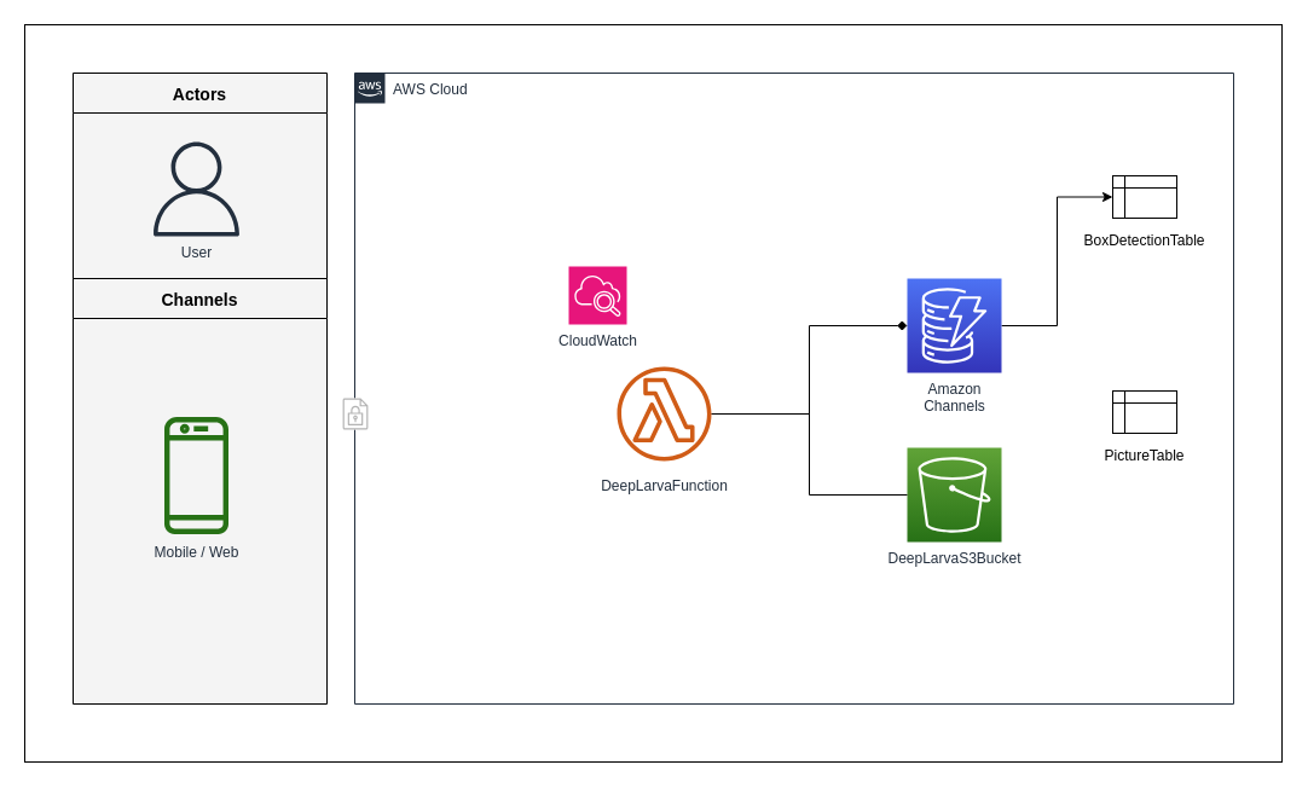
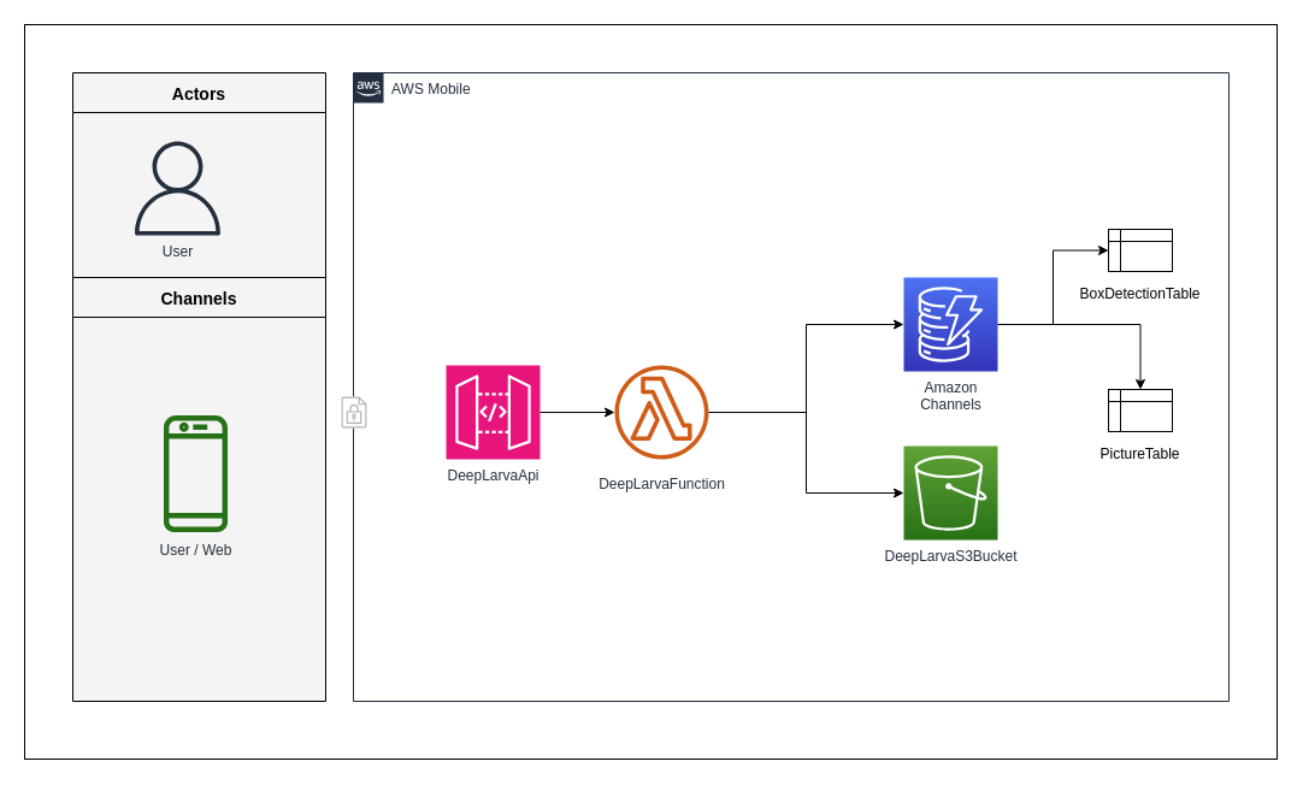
- <mxCell id="3" value="AWS Cloud" style="points=[[0,0],[0.25,0],[0.5,0],[0.75,0],[1,0],[1,0.25],[1,0.5],[1,0.75],[1,1],[0.75,1],[0.5,1],[0.25,1],[0,1],[0,0.75],[0,0.5],[0,0.25]];outlineConnect=0;gradientColor=none;html=1;whiteSpace=wrap;fontSize=12;fontStyle=0;shape=mxgraph.aws4.group;grIcon=mxgraph.aws4.group_aws_cloud_alt;strokeColor=#232F3E;fillColor=none;verticalAlign=top;align=left;spacingLeft=30;fontColor=#232F3E;dashed=0;labelBackgroundColor=none;container=1;pointerEvents=0;collapsible=0;recursiveResize=0;" vertex="1" parent="1"><mxGeometry x="293" y="60" width="727" height="522" as="geometry" /></mxCell>
+ <mxCell id="3" value="AWS Mobile" style="points=[[0,0],[0.25,0],[0.5,0],[0.75,0],[1,0],[1,0.25],[1,0.5],[1,0.75],[1,1],[0.75,1],[0.5,1],[0.25,1],[0,1],[0,0.75],[0,0.5],[0,0.25]];outlineConnect=0;gradientColor=none;html=1;whiteSpace=wrap;fontSize=12;fontStyle=0;shape=mxgraph.aws4.group;grIcon=mxgraph.aws4.group_aws_cloud_alt;strokeColor=#232F3E;fillColor=none;verticalAlign=top;align=left;spacingLeft=30;fontColor=#232F3E;dashed=0;labelBackgroundColor=none;container=1;pointerEvents=0;collapsible=0;recursiveResize=0;" vertex="1" parent="1"><mxGeometry x="293" y="60" width="727" height="522" as="geometry" /></mxCell>
- <mxCell id="17" value="User" style="outlineConnect=0;fontColor=#232F3E;gradientColor=none;fillColor=#232F3E;strokeColor=none;dashed=0;verticalLabelPosition=bottom;verticalAlign=top;align=center;html=1;fontSize=12;fontStyle=0;aspect=fixed;pointerEvents=1;shape=mxgraph.aws4.user;labelBackgroundColor=none;" vertex="1" parent="16"><mxGeometry x="63" y="57" width="78" height="78" as="geometry" /></mxCell>
+ <mxCell id="17" value="User" style="outlineConnect=0;fontColor=#232F3E;gradientColor=none;fillColor=#232F3E;strokeColor=none;dashed=0;verticalLabelPosition=bottom;verticalAlign=top;align=center;html=1;fontSize=12;fontStyle=0;aspect=fixed;pointerEvents=1;shape=mxgraph.aws4.user;labelBackgroundColor=none;" vertex="1" parent="16"><mxGeometry x="48" y="57" width="78" height="78" as="geometry" /></mxCell>
- <mxCell id="8" value="&lt;div&gt;&lt;br&gt;&lt;/div&gt;&lt;div&gt;&lt;br&gt;&lt;/div&gt;&lt;div&gt;&lt;br&gt;&lt;/div&gt;&lt;div&gt;&lt;br&gt;&lt;/div&gt;&lt;div&gt;&lt;br&gt;&lt;/div&gt;&lt;div&gt;BoxDetectionTable&lt;br&gt;&lt;/div&gt;" style="shape=internalStorage;whiteSpace=wrap;html=1;backgroundOutline=1;dx=10;dy=10;" vertex="1" parent="3"><mxGeometry x="627" y="85" width="53" height="35" as="geometry" /></mxCell>
+ <mxCell id="8" value="&lt;div&gt;&lt;br&gt;&lt;/div&gt;&lt;div&gt;&lt;br&gt;&lt;/div&gt;&lt;div&gt;&lt;br&gt;&lt;/div&gt;&lt;div&gt;&lt;br&gt;&lt;/div&gt;&lt;div&gt;&lt;br&gt;&lt;/div&gt;&lt;div&gt;BoxDetectionTable&lt;br&gt;&lt;/div&gt;" style="shape=internalStorage;whiteSpace=wrap;html=1;backgroundOutline=1;dx=10;dy=10;" vertex="1" parent="3"><mxGeometry x="627" y="130" width="53" height="35" as="geometry" /></mxCell>
- <mxCell id="15" value="CloudWatch" style="sketch=0;points=[[0,0,0],[0.25,0,0],[0.5,0,0],[0.75,0,0],[1,0,0],[0,1,0],[0.25,1,0],[0.5,1,0],[0.75,1,0],[1,1,0],[0,0.25,0],[0,0.5,0],[0,0.75,0],[1,0.25,0],[1,0.5,0],[1,0.75,0]];points=[[0,0,0],[0.25,0,0],[0.5,0,0],[0.75,0,0],[1,0,0],[0,1,0],[0.25,1,0],[0.5,1,0],[0.75,1,0],[1,1,0],[0,0.25,0],[0,0.5,0],[0,0.75,0],[1,0.25,0],[1,0.5,0],[1,0.75,0]];outlineConnect=0;fontColor=#232F3E;fillColor=#E7157B;strokeColor=#ffffff;dashed=0;verticalLabelPosition=bottom;verticalAlign=top;align=center;html=1;fontSize=12;fontStyle=0;aspect=fixed;shape=mxgraph.aws4.resourceIcon;resIcon=mxgraph.aws4.cloudwatch_2;" vertex="1" parent="3"><mxGeometry x="177" y="160" width="48" height="48" as="geometry" /></mxCell>
- <mxCell id="12" style="edgeStyle=orthogonalEdgeStyle;rounded=0;orthogonalLoop=1;jettySize=auto;html=1;endArrow=diamond;" edge="1" parent="3" source="14" target="7"><mxGeometry relative="1" as="geometry" /></mxCell>
+ <mxCell id="12" style="edgeStyle=orthogonalEdgeStyle;rounded=0;orthogonalLoop=1;jettySize=auto;html=1;" edge="1" parent="3" source="14" target="7"><mxGeometry relative="1" as="geometry" /></mxCell>
+ <mxCell id="6" style="edgeStyle=orthogonalEdgeStyle;rounded=0;orthogonalLoop=1;jettySize=auto;html=1;" edge="1" parent="3" source="7" target="9"><mxGeometry relative="1" as="geometry" /></mxCell>
+ <mxCell id="11" value="DeepLarvaApi" style="sketch=0;points=[[0,0,0],[0.25,0,0],[0.5,0,0],[0.75,0,0],[1,0,0],[0,1,0],[0.25,1,0],[0.5,1,0],[0.75,1,0],[1,1,0],[0,0.25,0],[0,0.5,0],[0,0.75,0],[1,0.25,0],[1,0.5,0],[1,0.75,0]];outlineConnect=0;fontColor=#232F3E;fillColor=#E7157B;strokeColor=#ffffff;dashed=0;verticalLabelPosition=bottom;verticalAlign=top;align=center;html=1;fontSize=12;fontStyle=0;aspect=fixed;shape=mxgraph.aws4.resourceIcon;resIcon=mxgraph.aws4.api_gateway;" vertex="1" parent="3"><mxGeometry x="77" y="243" width="78" height="78" as="geometry" /></mxCell>
+ <mxCell id="10" style="edgeStyle=orthogonalEdgeStyle;rounded=0;orthogonalLoop=1;jettySize=auto;html=1;" edge="1" parent="3" source="11" target="14"><mxGeometry relative="1" as="geometry" /></mxCell>
- <mxCell id="13" style="edgeStyle=orthogonalEdgeStyle;rounded=0;orthogonalLoop=1;jettySize=auto;html=1;endArrow=none;" edge="1" parent="3" source="14" target="4"><mxGeometry relative="1" as="geometry" /></mxCell>
+ <mxCell id="13" style="edgeStyle=orthogonalEdgeStyle;rounded=0;orthogonalLoop=1;jettySize=auto;html=1;" edge="1" parent="3" source="14" target="4"><mxGeometry relative="1" as="geometry" /></mxCell>
- <mxCell id="19" value="Mobile / Web" style="outlineConnect=0;fontColor=#232F3E;gradientColor=none;strokeColor=none;fillColor=#277116;dashed=0;verticalLabelPosition=bottom;verticalAlign=top;align=center;html=1;fontSize=12;fontStyle=0;shape=mxgraph.aws4.mobile_client;labelBackgroundColor=none;" vertex="1" parent="18"><mxGeometry x="75.5" y="113" width="53" height="100" as="geometry" /></mxCell>
+ <mxCell id="19" value="User / Web" style="outlineConnect=0;fontColor=#232F3E;gradientColor=none;strokeColor=none;fillColor=#277116;dashed=0;verticalLabelPosition=bottom;verticalAlign=top;align=center;html=1;fontSize=12;fontStyle=0;shape=mxgraph.aws4.mobile_client;labelBackgroundColor=none;" vertex="1" parent="18"><mxGeometry x="75.5" y="113" width="53" height="100" as="geometry" /></mxCell>
